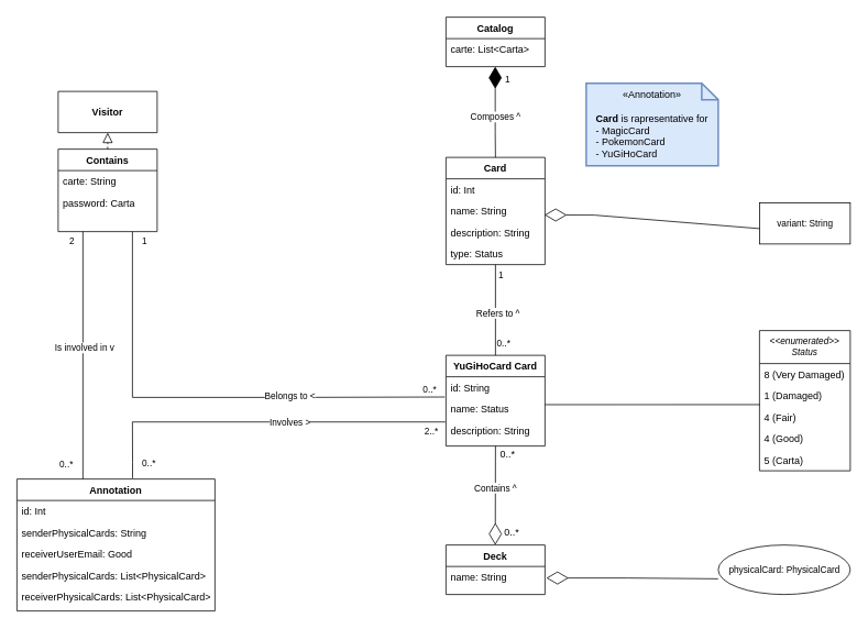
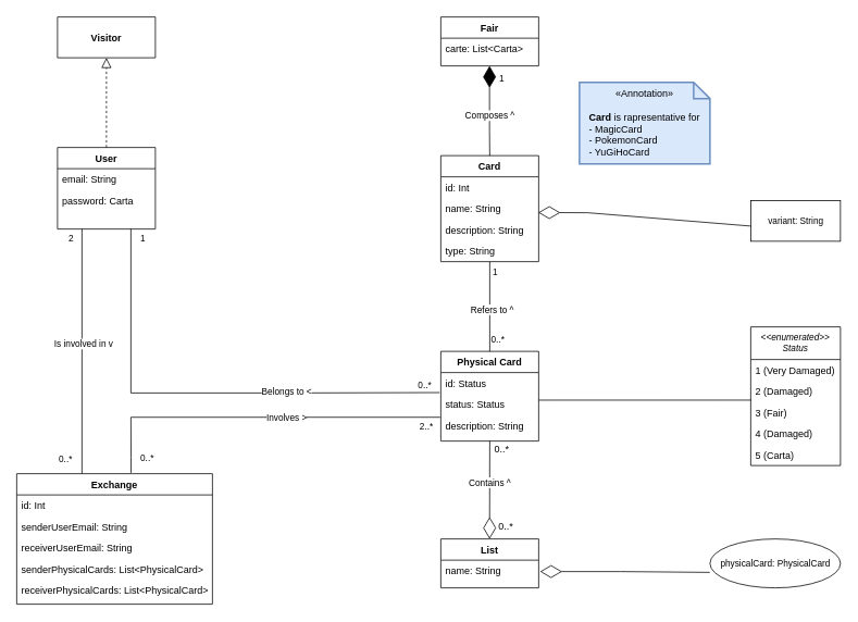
- <mxCell id="12" value="Catalog" style="swimlane;fontStyle=1;align=center;verticalAlign=top;childLayout=stackLayout;horizontal=1;startSize=26;horizontalStack=0;resizeParent=1;resizeLast=0;collapsible=1;marginBottom=0;rounded=0;shadow=0;strokeWidth=1;" parent="1" vertex="1"><mxGeometry x="540" y="20" width="120" height="60" as="geometry"><mxRectangle x="508" y="120" width="160" height="26" as="alternateBounds" /></mxGeometry></mxCell>
+ <mxCell id="12" value="Fair" style="swimlane;fontStyle=1;align=center;verticalAlign=top;childLayout=stackLayout;horizontal=1;startSize=26;horizontalStack=0;resizeParent=1;resizeLast=0;collapsible=1;marginBottom=0;rounded=0;shadow=0;strokeWidth=1;" parent="1" vertex="1"><mxGeometry x="540" y="20" width="120" height="60" as="geometry"><mxRectangle x="508" y="120" width="160" height="26" as="alternateBounds" /></mxGeometry></mxCell>
- <mxCell id="2" value="Visitor" style="swimlane;fontStyle=1;align=center;verticalAlign=middle;childLayout=stackLayout;horizontal=1;startSize=50;horizontalStack=0;resizeParent=1;resizeLast=0;collapsible=1;marginBottom=0;rounded=0;shadow=0;strokeWidth=1;" parent="1" vertex="1"><mxGeometry x="70" y="110" width="120" height="50" as="geometry"><mxRectangle x="230" y="140" width="160" height="26" as="alternateBounds" /></mxGeometry></mxCell>
+ <mxCell id="2" value="Visitor" style="swimlane;fontStyle=1;align=center;verticalAlign=middle;childLayout=stackLayout;horizontal=1;startSize=50;horizontalStack=0;resizeParent=1;resizeLast=0;collapsible=1;marginBottom=0;rounded=0;shadow=0;strokeWidth=1;" parent="1" vertex="1"><mxGeometry x="70" y="20" width="120" height="50" as="geometry"><mxRectangle x="230" y="140" width="160" height="26" as="alternateBounds" /></mxGeometry></mxCell>
- <mxCell id="3" value="Contains" style="swimlane;fontStyle=1;align=center;verticalAlign=top;childLayout=stackLayout;horizontal=1;startSize=26;horizontalStack=0;resizeParent=1;resizeLast=0;collapsible=1;marginBottom=0;rounded=0;shadow=0;strokeWidth=1;" parent="1" vertex="1"><mxGeometry x="70" y="180" width="120" height="100" as="geometry"><mxRectangle x="130" y="380" width="160" height="26" as="alternateBounds" /></mxGeometry></mxCell>
+ <mxCell id="3" value="User" style="swimlane;fontStyle=1;align=center;verticalAlign=top;childLayout=stackLayout;horizontal=1;startSize=26;horizontalStack=0;resizeParent=1;resizeLast=0;collapsible=1;marginBottom=0;rounded=0;shadow=0;strokeWidth=1;" parent="1" vertex="1"><mxGeometry x="70" y="180" width="120" height="100" as="geometry"><mxRectangle x="130" y="380" width="160" height="26" as="alternateBounds" /></mxGeometry></mxCell>
- <mxCell id="4" value="carte: String" style="text;align=left;verticalAlign=top;spacingLeft=4;spacingRight=4;overflow=hidden;rotatable=0;points=[[0,0.5],[1,0.5]];portConstraint=eastwest;" parent="3" vertex="1"><mxGeometry y="26" width="120" height="26" as="geometry" /></mxCell>
+ <mxCell id="4" value="email: String" style="text;align=left;verticalAlign=top;spacingLeft=4;spacingRight=4;overflow=hidden;rotatable=0;points=[[0,0.5],[1,0.5]];portConstraint=eastwest;" parent="3" vertex="1"><mxGeometry y="26" width="120" height="26" as="geometry" /></mxCell>
- <mxCell id="11" value="type: Status" style="text;align=left;verticalAlign=top;spacingLeft=4;spacingRight=4;overflow=hidden;rotatable=0;points=[[0,0.5],[1,0.5]];portConstraint=eastwest;" parent="7" vertex="1"><mxGeometry y="104" width="120" height="26" as="geometry" /></mxCell>
+ <mxCell id="11" value="type: String" style="text;align=left;verticalAlign=top;spacingLeft=4;spacingRight=4;overflow=hidden;rotatable=0;points=[[0,0.5],[1,0.5]];portConstraint=eastwest;" parent="7" vertex="1"><mxGeometry y="104" width="120" height="26" as="geometry" /></mxCell>
- <mxCell id="14" value="YuGiHoCard Card" style="swimlane;fontStyle=1;align=center;verticalAlign=top;childLayout=stackLayout;horizontal=1;startSize=26;horizontalStack=0;resizeParent=1;resizeLast=0;collapsible=1;marginBottom=0;rounded=0;shadow=0;strokeWidth=1;" parent="1" vertex="1"><mxGeometry x="540" y="430" width="120" height="110" as="geometry"><mxRectangle x="508" y="120" width="160" height="26" as="alternateBounds" /></mxGeometry></mxCell>
+ <mxCell id="14" value="Physical Card" style="swimlane;fontStyle=1;align=center;verticalAlign=top;childLayout=stackLayout;horizontal=1;startSize=26;horizontalStack=0;resizeParent=1;resizeLast=0;collapsible=1;marginBottom=0;rounded=0;shadow=0;strokeWidth=1;" parent="1" vertex="1"><mxGeometry x="540" y="430" width="120" height="110" as="geometry"><mxRectangle x="508" y="120" width="160" height="26" as="alternateBounds" /></mxGeometry></mxCell>
- <mxCell id="48" value="8 (Very Damaged)" style="text;align=left;verticalAlign=top;spacingLeft=4;spacingRight=4;overflow=hidden;rotatable=0;points=[[0,0.5],[1,0.5]];portConstraint=eastwest;" parent="47" vertex="1"><mxGeometry y="40" width="110" height="26" as="geometry" /></mxCell>
+ <mxCell id="48" value="1 (Very Damaged)" style="text;align=left;verticalAlign=top;spacingLeft=4;spacingRight=4;overflow=hidden;rotatable=0;points=[[0,0.5],[1,0.5]];portConstraint=eastwest;" parent="47" vertex="1"><mxGeometry y="40" width="110" height="26" as="geometry" /></mxCell>
- <mxCell id="15" value="id: String" style="text;align=left;verticalAlign=top;spacingLeft=4;spacingRight=4;overflow=hidden;rotatable=0;points=[[0,0.5],[1,0.5]];portConstraint=eastwest;" parent="14" vertex="1"><mxGeometry y="26" width="120" height="26" as="geometry" /></mxCell>
+ <mxCell id="15" value="id: Status" style="text;align=left;verticalAlign=top;spacingLeft=4;spacingRight=4;overflow=hidden;rotatable=0;points=[[0,0.5],[1,0.5]];portConstraint=eastwest;" parent="14" vertex="1"><mxGeometry y="26" width="120" height="26" as="geometry" /></mxCell>
- <mxCell id="49" value="1 (Damaged)" style="text;align=left;verticalAlign=top;spacingLeft=4;spacingRight=4;overflow=hidden;rotatable=0;points=[[0,0.5],[1,0.5]];portConstraint=eastwest;" parent="47" vertex="1"><mxGeometry y="66" width="110" height="26" as="geometry" /></mxCell>
+ <mxCell id="49" value="2 (Damaged)" style="text;align=left;verticalAlign=top;spacingLeft=4;spacingRight=4;overflow=hidden;rotatable=0;points=[[0,0.5],[1,0.5]];portConstraint=eastwest;" parent="47" vertex="1"><mxGeometry y="66" width="110" height="26" as="geometry" /></mxCell>
- <mxCell id="16" value="name: Status" style="text;align=left;verticalAlign=top;spacingLeft=4;spacingRight=4;overflow=hidden;rotatable=0;points=[[0,0.5],[1,0.5]];portConstraint=eastwest;" parent="14" vertex="1"><mxGeometry y="52" width="120" height="26" as="geometry" /></mxCell>
+ <mxCell id="16" value="status: Status" style="text;align=left;verticalAlign=top;spacingLeft=4;spacingRight=4;overflow=hidden;rotatable=0;points=[[0,0.5],[1,0.5]];portConstraint=eastwest;" parent="14" vertex="1"><mxGeometry y="52" width="120" height="26" as="geometry" /></mxCell>
- <mxCell id="50" value="4 (Fair)" style="text;align=left;verticalAlign=top;spacingLeft=4;spacingRight=4;overflow=hidden;rotatable=0;points=[[0,0.5],[1,0.5]];portConstraint=eastwest;" parent="47" vertex="1"><mxGeometry y="92" width="110" height="26" as="geometry" /></mxCell>
+ <mxCell id="50" value="3 (Fair)" style="text;align=left;verticalAlign=top;spacingLeft=4;spacingRight=4;overflow=hidden;rotatable=0;points=[[0,0.5],[1,0.5]];portConstraint=eastwest;" parent="47" vertex="1"><mxGeometry y="92" width="110" height="26" as="geometry" /></mxCell>
- <mxCell id="51" value="4 (Good)" style="text;align=left;verticalAlign=top;spacingLeft=4;spacingRight=4;overflow=hidden;rotatable=0;points=[[0,0.5],[1,0.5]];portConstraint=eastwest;" parent="47" vertex="1"><mxGeometry y="118" width="110" height="26" as="geometry" /></mxCell>
+ <mxCell id="51" value="4 (Damaged)" style="text;align=left;verticalAlign=top;spacingLeft=4;spacingRight=4;overflow=hidden;rotatable=0;points=[[0,0.5],[1,0.5]];portConstraint=eastwest;" parent="47" vertex="1"><mxGeometry y="118" width="110" height="26" as="geometry" /></mxCell>
- <mxCell id="22" value="Annotation" style="swimlane;fontStyle=1;align=center;verticalAlign=top;childLayout=stackLayout;horizontal=1;startSize=26;horizontalStack=0;resizeParent=1;resizeLast=0;collapsible=1;marginBottom=0;rounded=0;shadow=0;strokeWidth=1;" parent="1" vertex="1"><mxGeometry x="20" y="580" width="240" height="160" as="geometry"><mxRectangle x="508" y="120" width="160" height="26" as="alternateBounds" /></mxGeometry></mxCell>
+ <mxCell id="22" value="Exchange" style="swimlane;fontStyle=1;align=center;verticalAlign=top;childLayout=stackLayout;horizontal=1;startSize=26;horizontalStack=0;resizeParent=1;resizeLast=0;collapsible=1;marginBottom=0;rounded=0;shadow=0;strokeWidth=1;" parent="1" vertex="1"><mxGeometry x="20" y="580" width="240" height="160" as="geometry"><mxRectangle x="508" y="120" width="160" height="26" as="alternateBounds" /></mxGeometry></mxCell>
- <mxCell id="24" value="senderPhysicalCards: String" style="text;align=left;verticalAlign=top;spacingLeft=4;spacingRight=4;overflow=hidden;rotatable=0;points=[[0,0.5],[1,0.5]];portConstraint=eastwest;" parent="22" vertex="1"><mxGeometry y="52" width="240" height="26" as="geometry" /></mxCell>
+ <mxCell id="24" value="senderUserEmail: String" style="text;align=left;verticalAlign=top;spacingLeft=4;spacingRight=4;overflow=hidden;rotatable=0;points=[[0,0.5],[1,0.5]];portConstraint=eastwest;" parent="22" vertex="1"><mxGeometry y="52" width="240" height="26" as="geometry" /></mxCell>
- <mxCell id="25" value="receiverUserEmail: Good" style="text;align=left;verticalAlign=top;spacingLeft=4;spacingRight=4;overflow=hidden;rotatable=0;points=[[0,0.5],[1,0.5]];portConstraint=eastwest;" parent="22" vertex="1"><mxGeometry y="78" width="240" height="26" as="geometry" /></mxCell>
+ <mxCell id="25" value="receiverUserEmail: String" style="text;align=left;verticalAlign=top;spacingLeft=4;spacingRight=4;overflow=hidden;rotatable=0;points=[[0,0.5],[1,0.5]];portConstraint=eastwest;" parent="22" vertex="1"><mxGeometry y="78" width="240" height="26" as="geometry" /></mxCell>
- <mxCell id="18" value="Deck" style="swimlane;fontStyle=1;align=center;verticalAlign=top;childLayout=stackLayout;horizontal=1;startSize=26;horizontalStack=0;resizeParent=1;resizeLast=0;collapsible=1;marginBottom=0;rounded=0;shadow=0;strokeWidth=1;" parent="1" vertex="1"><mxGeometry x="540" y="660" width="120" height="60" as="geometry"><mxRectangle x="508" y="120" width="160" height="26" as="alternateBounds" /></mxGeometry></mxCell>
+ <mxCell id="18" value="List" style="swimlane;fontStyle=1;align=center;verticalAlign=top;childLayout=stackLayout;horizontal=1;startSize=26;horizontalStack=0;resizeParent=1;resizeLast=0;collapsible=1;marginBottom=0;rounded=0;shadow=0;strokeWidth=1;" parent="1" vertex="1"><mxGeometry x="540" y="660" width="120" height="60" as="geometry"><mxRectangle x="508" y="120" width="160" height="26" as="alternateBounds" /></mxGeometry></mxCell>
